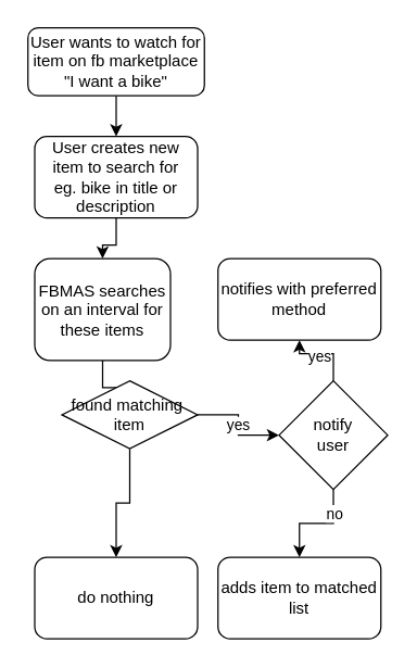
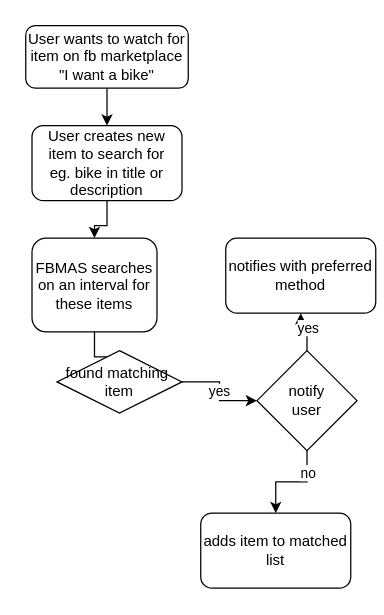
- <mxCell id="16" value="notifies with preferred method" style="rounded=1;whiteSpace=wrap;html=1;" vertex="1" parent="1"><mxGeometry x="160" y="190" width="120" height="60" as="geometry" /></mxCell>
+ <mxCell id="16" value="notifies with preferred method" style="rounded=1;whiteSpace=wrap;html=1;" vertex="1" parent="1"><mxGeometry x="180" y="190" width="120" height="60" as="geometry" /></mxCell>
- <mxCell id="9" value="" style="edgeStyle=orthogonalEdgeStyle;rounded=0;orthogonalLoop=1;jettySize=auto;html=1;" edge="1" parent="1" source="10" target="18"><mxGeometry relative="1" as="geometry" /></mxCell>
- <mxCell id="18" value="do nothing" style="rounded=1;whiteSpace=wrap;html=1;" vertex="1" parent="1"><mxGeometry x="25" y="410" width="120" height="60" as="geometry" /></mxCell>
